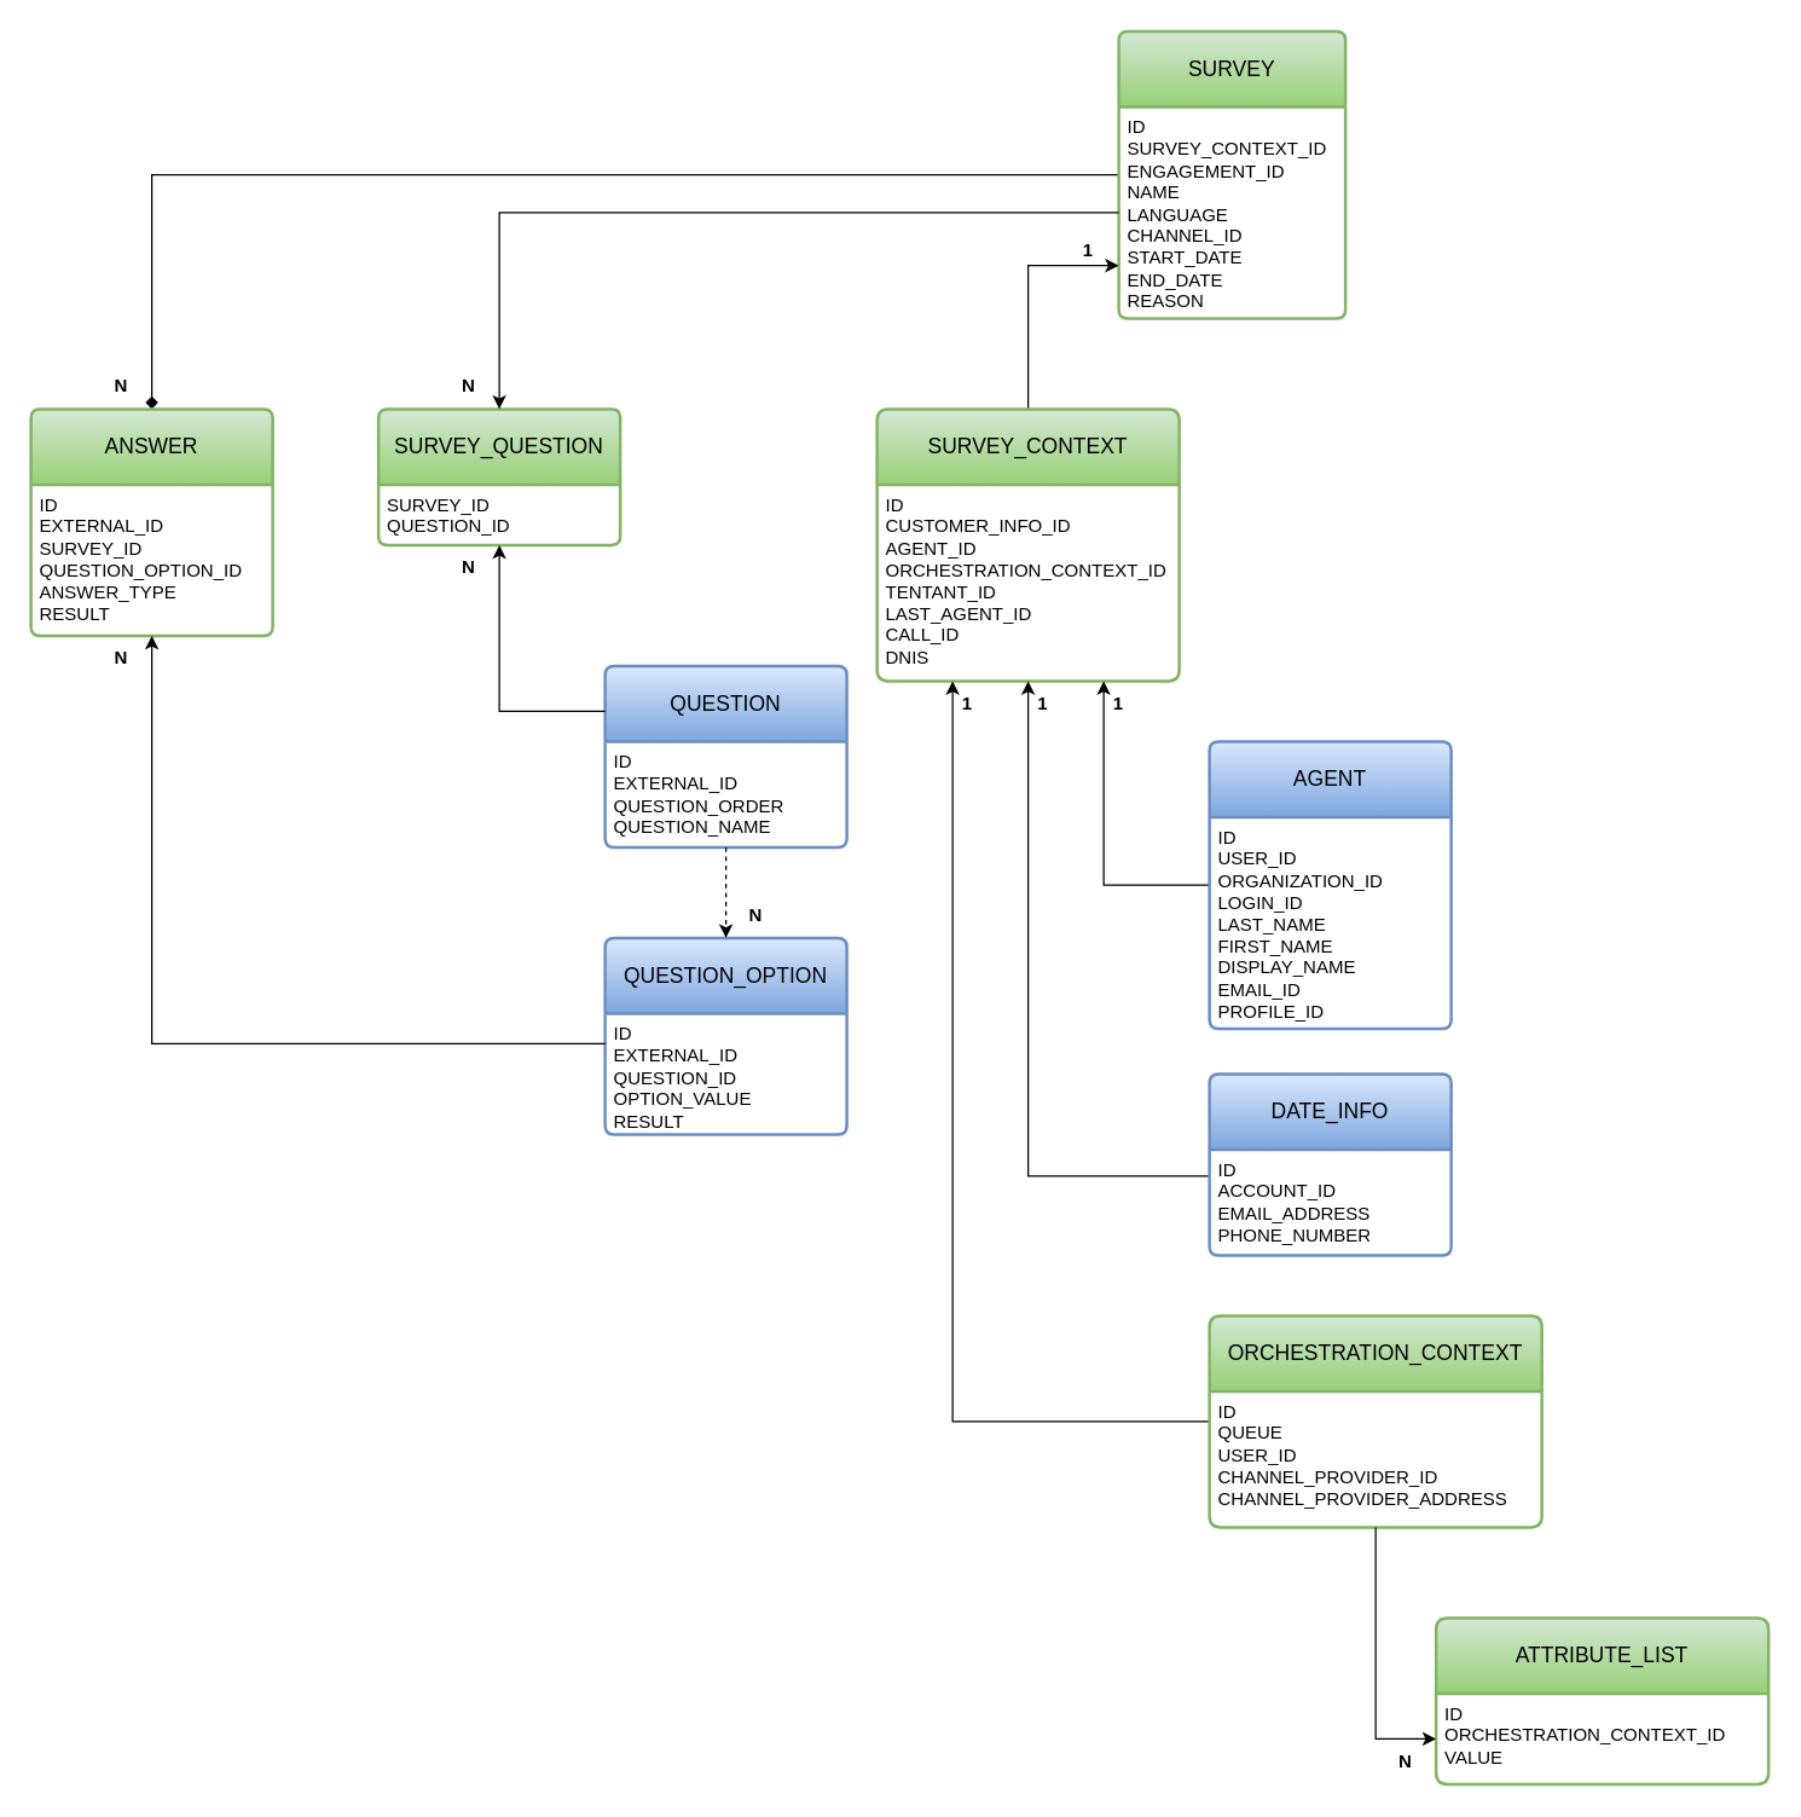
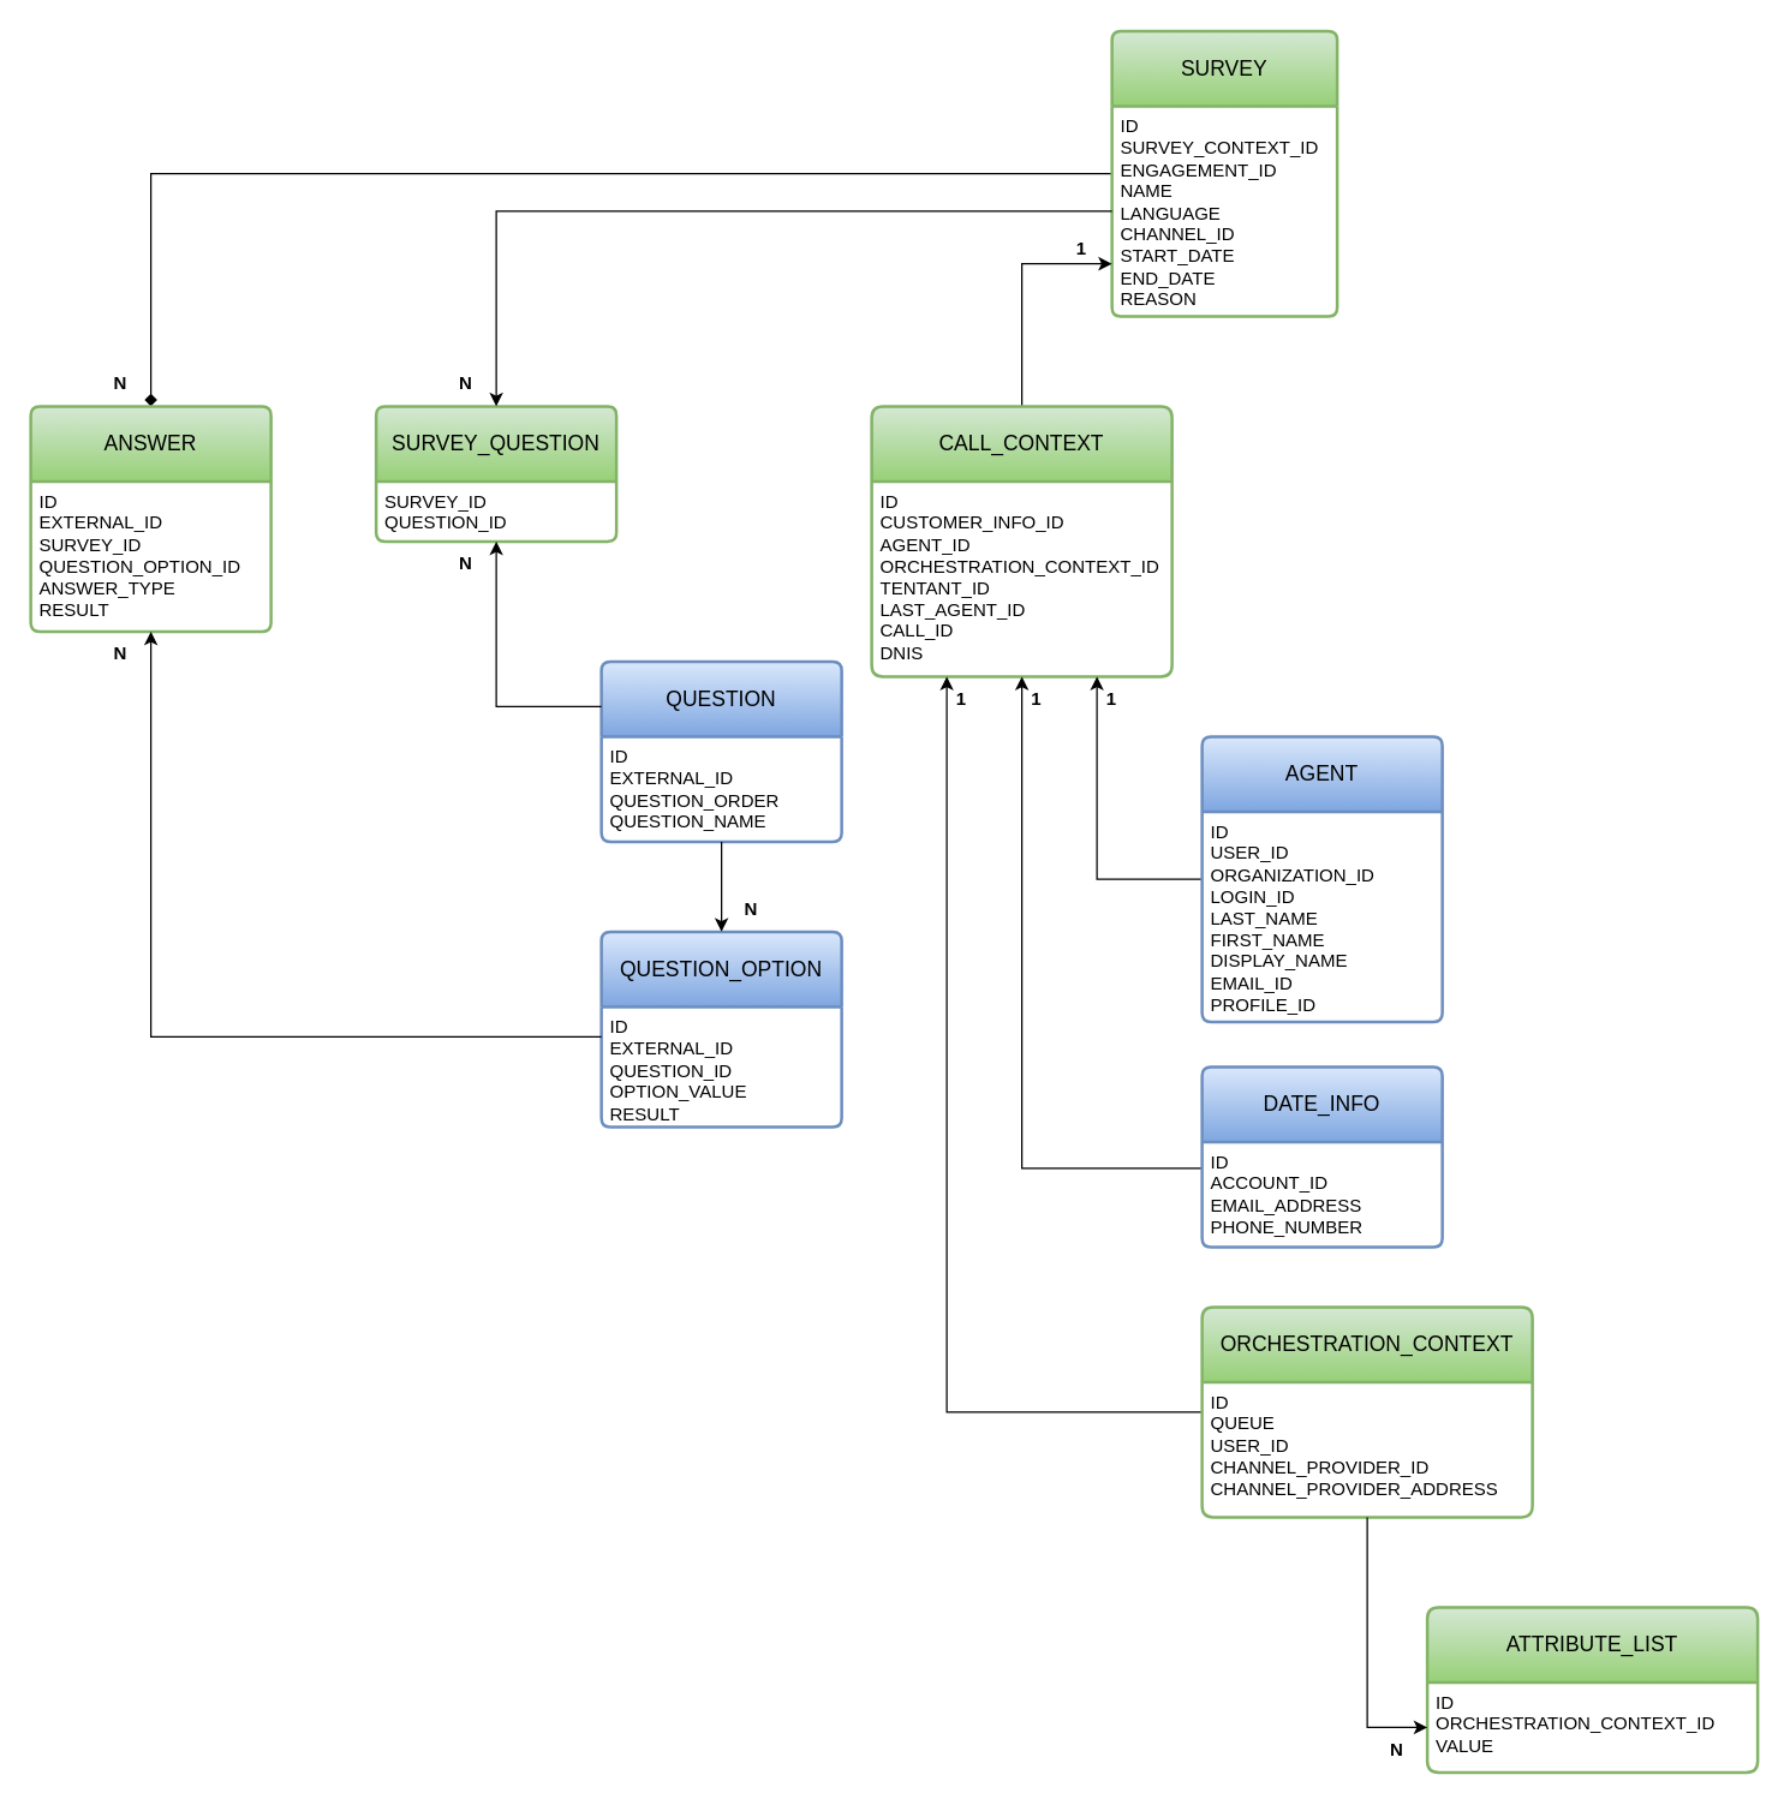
- <mxCell id="6" value="SURVEY_CONTEXT" style="swimlane;childLayout=stackLayout;horizontal=1;startSize=50;horizontalStack=0;rounded=1;fontSize=14;fontStyle=0;strokeWidth=2;resizeParent=0;resizeLast=1;shadow=0;dashed=0;align=center;arcSize=5;whiteSpace=wrap;html=1;fillColor=#d5e8d4;strokeColor=#82b366;gradientColor=#97d077;" parent="1" vertex="1"><mxGeometry x="580" y="270" width="200" height="180" as="geometry" /></mxCell>
+ <mxCell id="6" value="CALL_CONTEXT" style="swimlane;childLayout=stackLayout;horizontal=1;startSize=50;horizontalStack=0;rounded=1;fontSize=14;fontStyle=0;strokeWidth=2;resizeParent=0;resizeLast=1;shadow=0;dashed=0;align=center;arcSize=5;whiteSpace=wrap;html=1;fillColor=#d5e8d4;strokeColor=#82b366;gradientColor=#97d077;" parent="1" vertex="1"><mxGeometry x="580" y="270" width="200" height="180" as="geometry" /></mxCell>
- <mxCell id="17" style="edgeStyle=orthogonalEdgeStyle;rounded=0;orthogonalLoop=1;jettySize=auto;html=1;exitX=0.5;exitY=1;exitDx=0;exitDy=0;entryX=0.5;entryY=0;entryDx=0;entryDy=0;dashed=1;" parent="1" source="11" target="15" edge="1"><mxGeometry relative="1" as="geometry" /></mxCell>
+ <mxCell id="17" style="edgeStyle=orthogonalEdgeStyle;rounded=0;orthogonalLoop=1;jettySize=auto;html=1;exitX=0.5;exitY=1;exitDx=0;exitDy=0;entryX=0.5;entryY=0;entryDx=0;entryDy=0;" parent="1" source="11" target="15" edge="1"><mxGeometry relative="1" as="geometry" /></mxCell>
